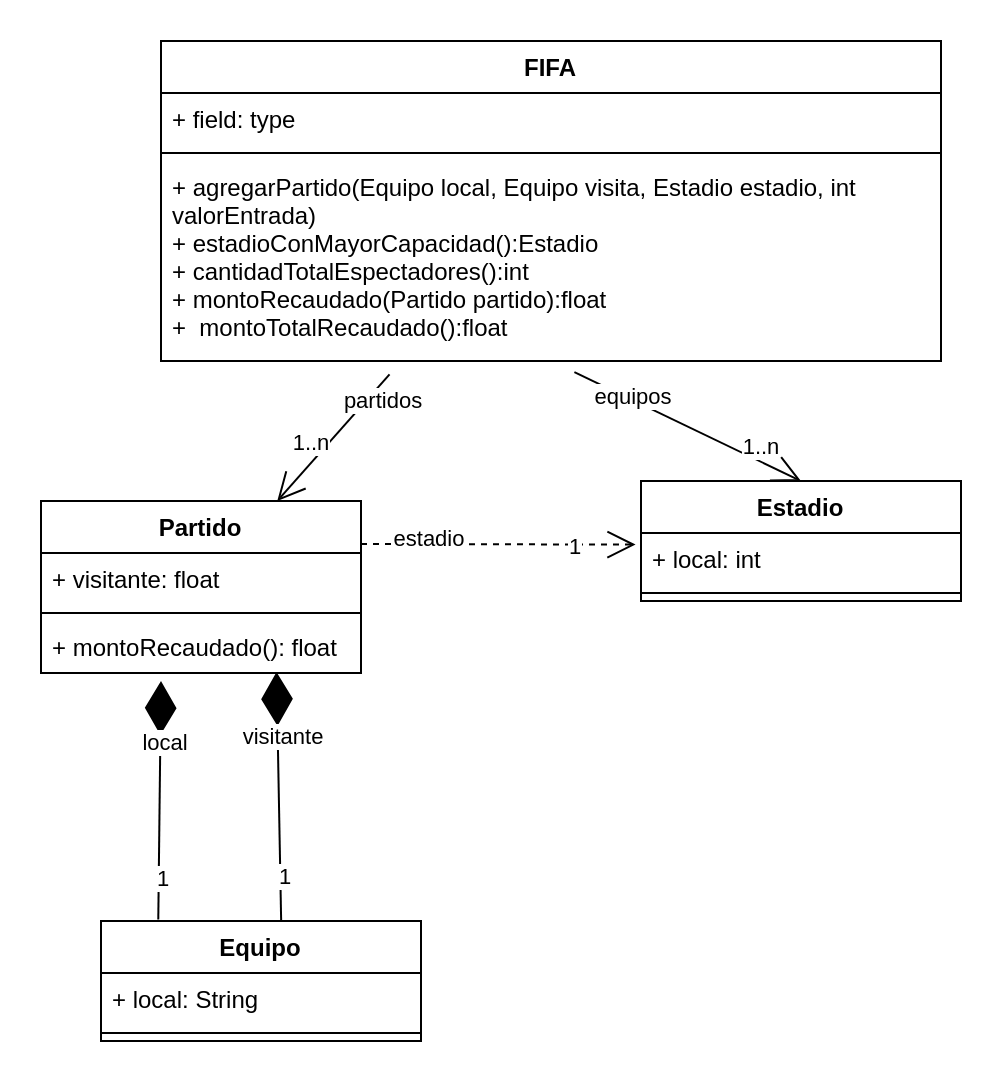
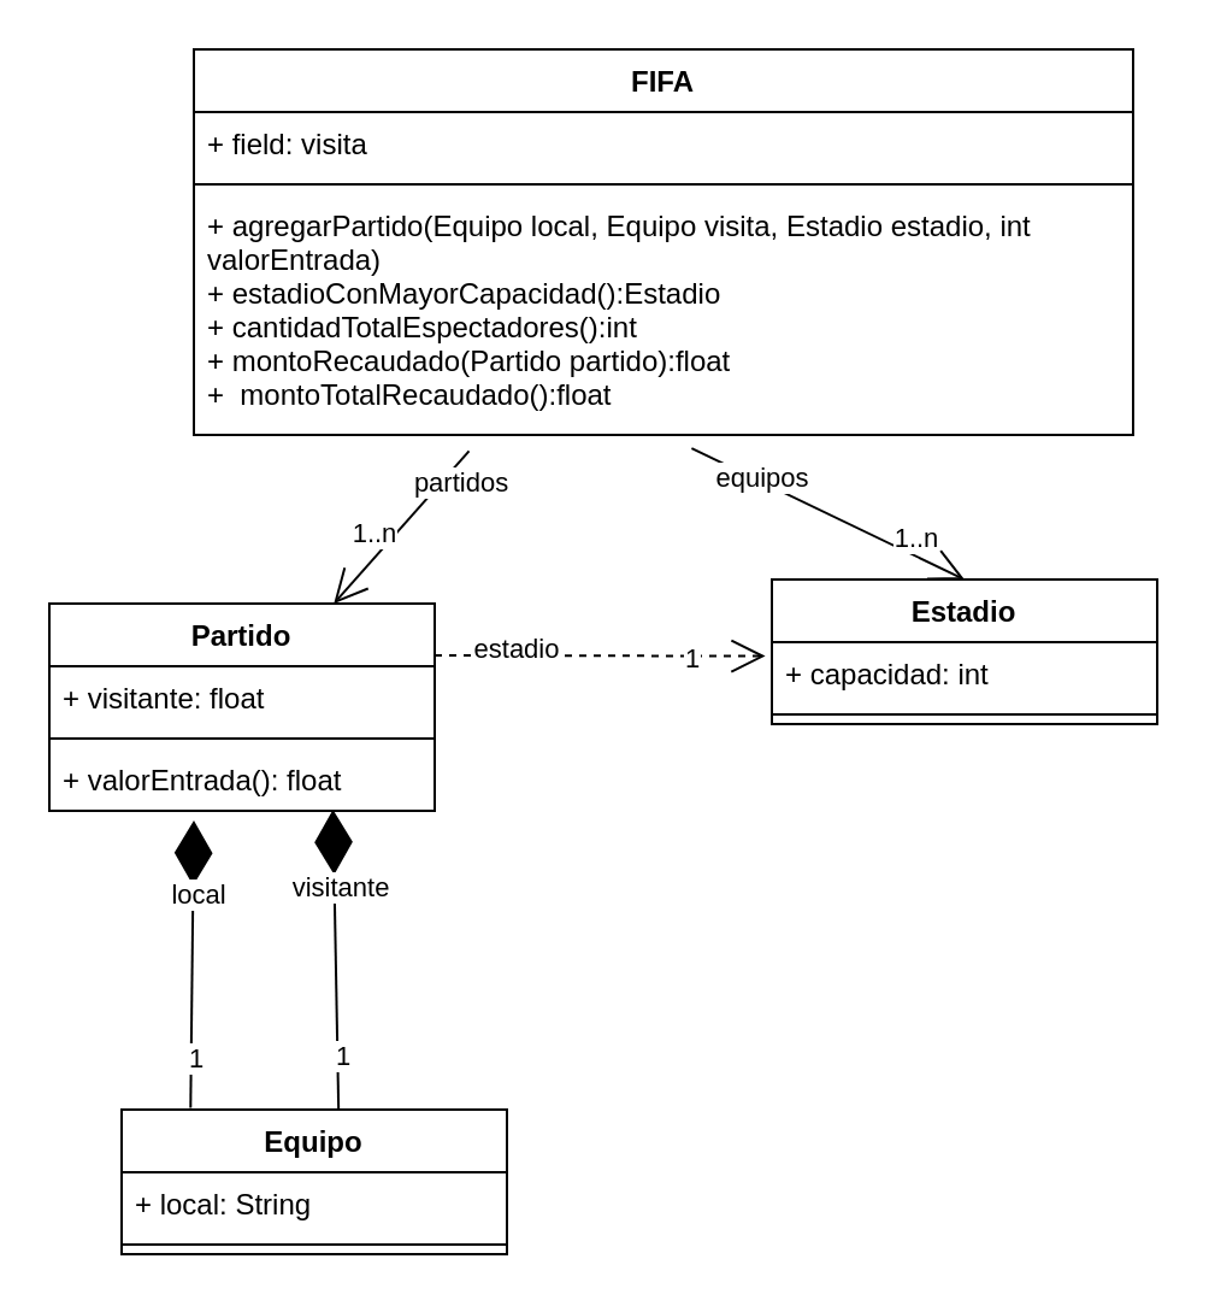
- <mxCell id="12" value="+ field: type" style="text;strokeColor=none;fillColor=none;align=left;verticalAlign=top;spacingLeft=4;spacingRight=4;overflow=hidden;rotatable=0;points=[[0,0.5],[1,0.5]];portConstraint=eastwest;" vertex="1" parent="11"><mxGeometry y="26" width="390" height="26" as="geometry" /></mxCell>
+ <mxCell id="12" value="+ field: visita" style="text;strokeColor=none;fillColor=none;align=left;verticalAlign=top;spacingLeft=4;spacingRight=4;overflow=hidden;rotatable=0;points=[[0,0.5],[1,0.5]];portConstraint=eastwest;" vertex="1" parent="11"><mxGeometry y="26" width="390" height="26" as="geometry" /></mxCell>
- <mxCell id="3" value="+ local: int" style="text;strokeColor=none;fillColor=none;align=left;verticalAlign=top;spacingLeft=4;spacingRight=4;overflow=hidden;rotatable=0;points=[[0,0.5],[1,0.5]];portConstraint=eastwest;" vertex="1" parent="2"><mxGeometry y="26" width="160" height="26" as="geometry" /></mxCell>
+ <mxCell id="3" value="+ capacidad: int" style="text;strokeColor=none;fillColor=none;align=left;verticalAlign=top;spacingLeft=4;spacingRight=4;overflow=hidden;rotatable=0;points=[[0,0.5],[1,0.5]];portConstraint=eastwest;" vertex="1" parent="2"><mxGeometry y="26" width="160" height="26" as="geometry" /></mxCell>
- <mxCell id="30" value="+ montoRecaudado(): float" style="text;strokeColor=none;fillColor=none;align=left;verticalAlign=top;spacingLeft=4;spacingRight=4;overflow=hidden;rotatable=0;points=[[0,0.5],[1,0.5]];portConstraint=eastwest;" vertex="1" parent="27"><mxGeometry y="60" width="160" height="26" as="geometry" /></mxCell>
+ <mxCell id="30" value="+ valorEntrada(): float" style="text;strokeColor=none;fillColor=none;align=left;verticalAlign=top;spacingLeft=4;spacingRight=4;overflow=hidden;rotatable=0;points=[[0,0.5],[1,0.5]];portConstraint=eastwest;" vertex="1" parent="27"><mxGeometry y="60" width="160" height="26" as="geometry" /></mxCell>
